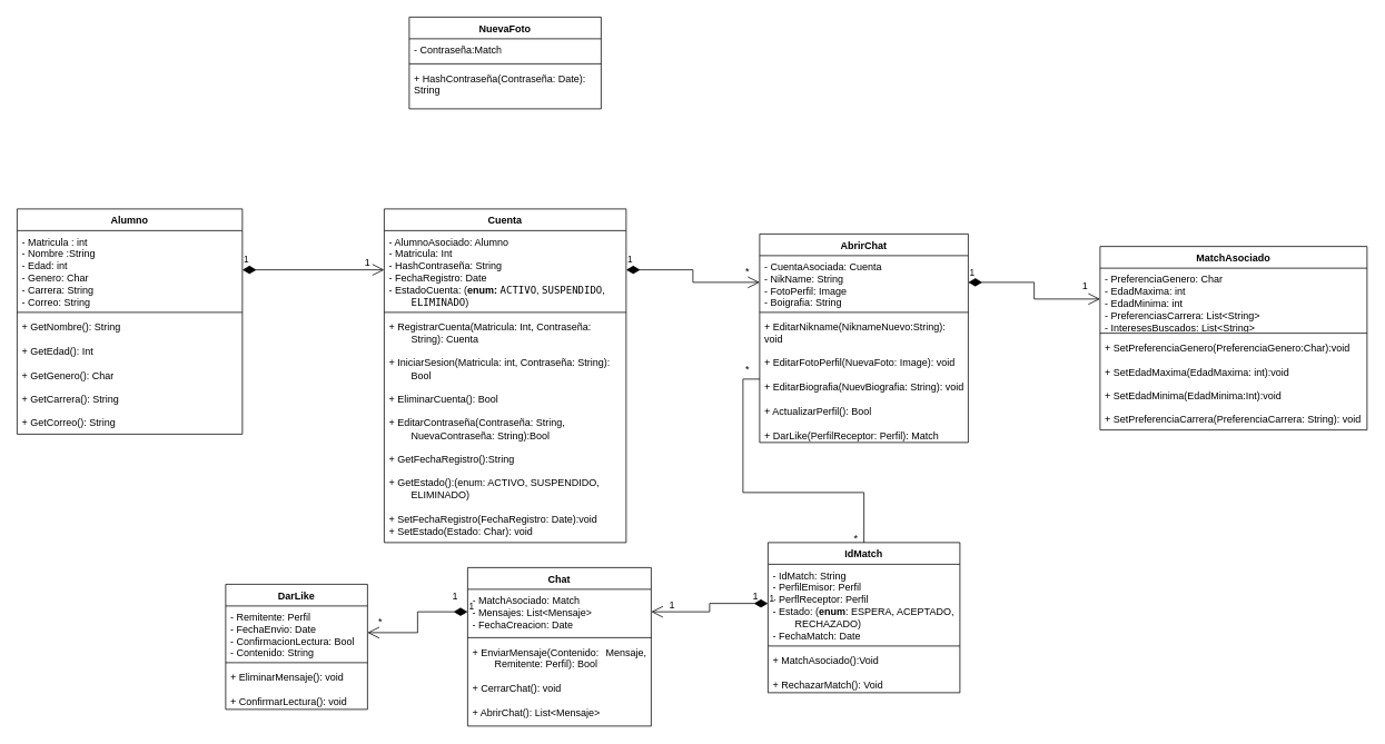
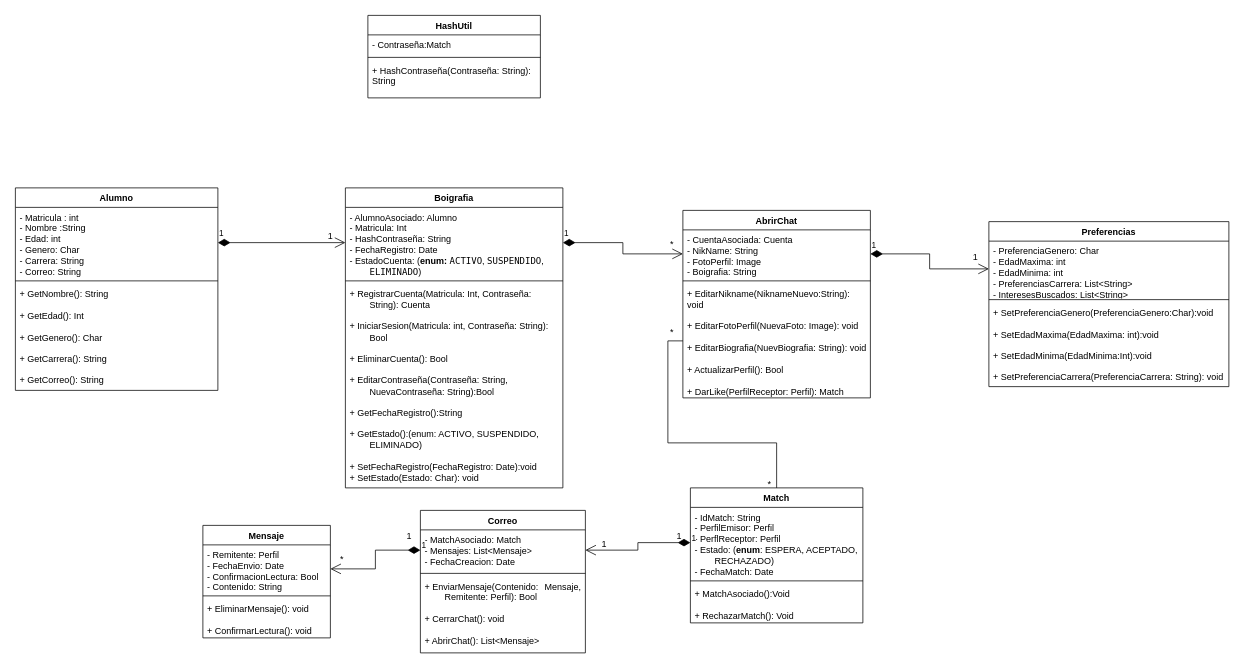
- <mxCell id="14" value="NuevaFoto" style="swimlane;fontStyle=1;align=center;verticalAlign=top;childLayout=stackLayout;horizontal=1;startSize=26;horizontalStack=0;resizeParent=1;resizeParentMax=0;resizeLast=0;collapsible=1;marginBottom=0;whiteSpace=wrap;html=1;" parent="1" vertex="1"><mxGeometry x="490" y="20" width="230" height="110" as="geometry" /></mxCell>
+ <mxCell id="14" value="HashUtil" style="swimlane;fontStyle=1;align=center;verticalAlign=top;childLayout=stackLayout;horizontal=1;startSize=26;horizontalStack=0;resizeParent=1;resizeParentMax=0;resizeLast=0;collapsible=1;marginBottom=0;whiteSpace=wrap;html=1;" parent="1" vertex="1"><mxGeometry x="490" y="20" width="230" height="110" as="geometry" /></mxCell>
- <mxCell id="17" value="+ HashContraseña(Contraseña: Date): String&lt;div&gt;&lt;br&gt;&lt;/div&gt;" style="text;strokeColor=none;fillColor=none;align=left;verticalAlign=top;spacingLeft=4;spacingRight=4;overflow=hidden;rotatable=0;points=[[0,0.5],[1,0.5]];portConstraint=eastwest;whiteSpace=wrap;html=1;" parent="14" vertex="1"><mxGeometry y="60" width="230" height="50" as="geometry" /></mxCell>
+ <mxCell id="17" value="+ HashContraseña(Contraseña: String): String&lt;div&gt;&lt;br&gt;&lt;/div&gt;" style="text;strokeColor=none;fillColor=none;align=left;verticalAlign=top;spacingLeft=4;spacingRight=4;overflow=hidden;rotatable=0;points=[[0,0.5],[1,0.5]];portConstraint=eastwest;whiteSpace=wrap;html=1;" parent="14" vertex="1"><mxGeometry y="60" width="230" height="50" as="geometry" /></mxCell>
- <mxCell id="6" value="Cuenta" style="swimlane;fontStyle=1;align=center;verticalAlign=top;childLayout=stackLayout;horizontal=1;startSize=26;horizontalStack=0;resizeParent=1;resizeParentMax=0;resizeLast=0;collapsible=1;marginBottom=0;whiteSpace=wrap;html=1;" parent="1" vertex="1"><mxGeometry x="460" y="250" width="290" height="400" as="geometry"><mxRectangle x="580" y="160" width="80" height="30" as="alternateBounds" /></mxGeometry></mxCell>
+ <mxCell id="6" value="Boigrafia" style="swimlane;fontStyle=1;align=center;verticalAlign=top;childLayout=stackLayout;horizontal=1;startSize=26;horizontalStack=0;resizeParent=1;resizeParentMax=0;resizeLast=0;collapsible=1;marginBottom=0;whiteSpace=wrap;html=1;" parent="1" vertex="1"><mxGeometry x="460" y="250" width="290" height="400" as="geometry"><mxRectangle x="580" y="160" width="80" height="30" as="alternateBounds" /></mxGeometry></mxCell>
- <mxCell id="18" value="MatchAsociado" style="swimlane;fontStyle=1;align=center;verticalAlign=top;childLayout=stackLayout;horizontal=1;startSize=26;horizontalStack=0;resizeParent=1;resizeParentMax=0;resizeLast=0;collapsible=1;marginBottom=0;whiteSpace=wrap;html=1;" parent="1" vertex="1"><mxGeometry x="1318" y="295" width="320" height="220" as="geometry" /></mxCell>
+ <mxCell id="18" value="Preferencias" style="swimlane;fontStyle=1;align=center;verticalAlign=top;childLayout=stackLayout;horizontal=1;startSize=26;horizontalStack=0;resizeParent=1;resizeParentMax=0;resizeLast=0;collapsible=1;marginBottom=0;whiteSpace=wrap;html=1;" parent="1" vertex="1"><mxGeometry x="1318" y="295" width="320" height="220" as="geometry" /></mxCell>
- <mxCell id="22" value="IdMatch" style="swimlane;fontStyle=1;align=center;verticalAlign=top;childLayout=stackLayout;horizontal=1;startSize=26;horizontalStack=0;resizeParent=1;resizeParentMax=0;resizeLast=0;collapsible=1;marginBottom=0;whiteSpace=wrap;html=1;" parent="1" vertex="1"><mxGeometry x="920" y="650" width="230" height="180" as="geometry" /></mxCell>
+ <mxCell id="22" value="Match" style="swimlane;fontStyle=1;align=center;verticalAlign=top;childLayout=stackLayout;horizontal=1;startSize=26;horizontalStack=0;resizeParent=1;resizeParentMax=0;resizeLast=0;collapsible=1;marginBottom=0;whiteSpace=wrap;html=1;" parent="1" vertex="1"><mxGeometry x="920" y="650" width="230" height="180" as="geometry" /></mxCell>
- <mxCell id="26" value="Chat" style="swimlane;fontStyle=1;align=center;verticalAlign=top;childLayout=stackLayout;horizontal=1;startSize=26;horizontalStack=0;resizeParent=1;resizeParentMax=0;resizeLast=0;collapsible=1;marginBottom=0;whiteSpace=wrap;html=1;" parent="1" vertex="1"><mxGeometry x="560" y="680" width="220" height="190" as="geometry" /></mxCell>
+ <mxCell id="26" value="Correo" style="swimlane;fontStyle=1;align=center;verticalAlign=top;childLayout=stackLayout;horizontal=1;startSize=26;horizontalStack=0;resizeParent=1;resizeParentMax=0;resizeLast=0;collapsible=1;marginBottom=0;whiteSpace=wrap;html=1;" parent="1" vertex="1"><mxGeometry x="560" y="680" width="220" height="190" as="geometry" /></mxCell>
- <mxCell id="30" value="DarLike" style="swimlane;fontStyle=1;align=center;verticalAlign=top;childLayout=stackLayout;horizontal=1;startSize=26;horizontalStack=0;resizeParent=1;resizeParentMax=0;resizeLast=0;collapsible=1;marginBottom=0;whiteSpace=wrap;html=1;" vertex="1" parent="1"><mxGeometry x="270" y="700" width="170" height="150" as="geometry" /></mxCell>
+ <mxCell id="30" value="Mensaje" style="swimlane;fontStyle=1;align=center;verticalAlign=top;childLayout=stackLayout;horizontal=1;startSize=26;horizontalStack=0;resizeParent=1;resizeParentMax=0;resizeLast=0;collapsible=1;marginBottom=0;whiteSpace=wrap;html=1;" vertex="1" parent="1"><mxGeometry x="270" y="700" width="170" height="150" as="geometry" /></mxCell>
